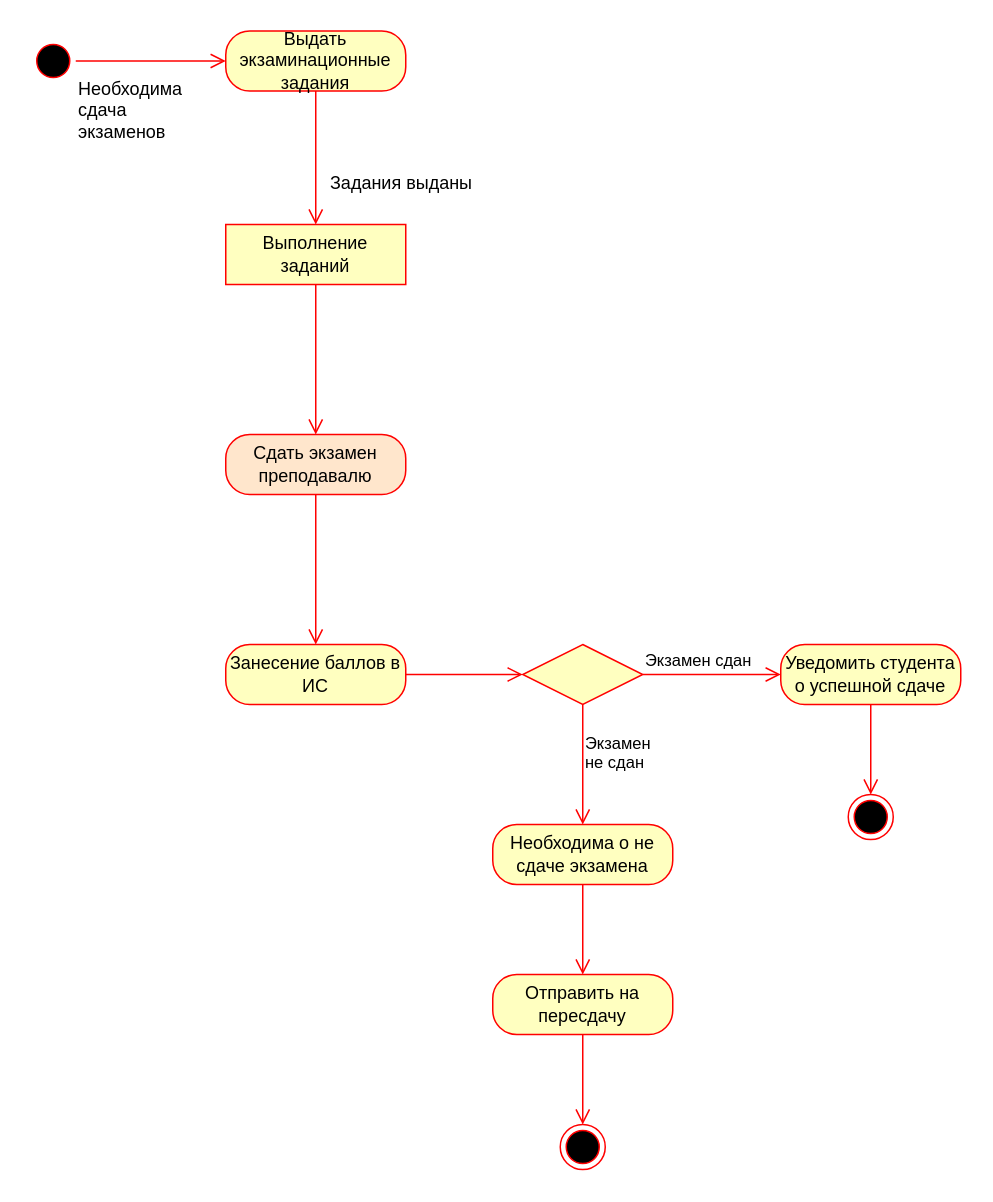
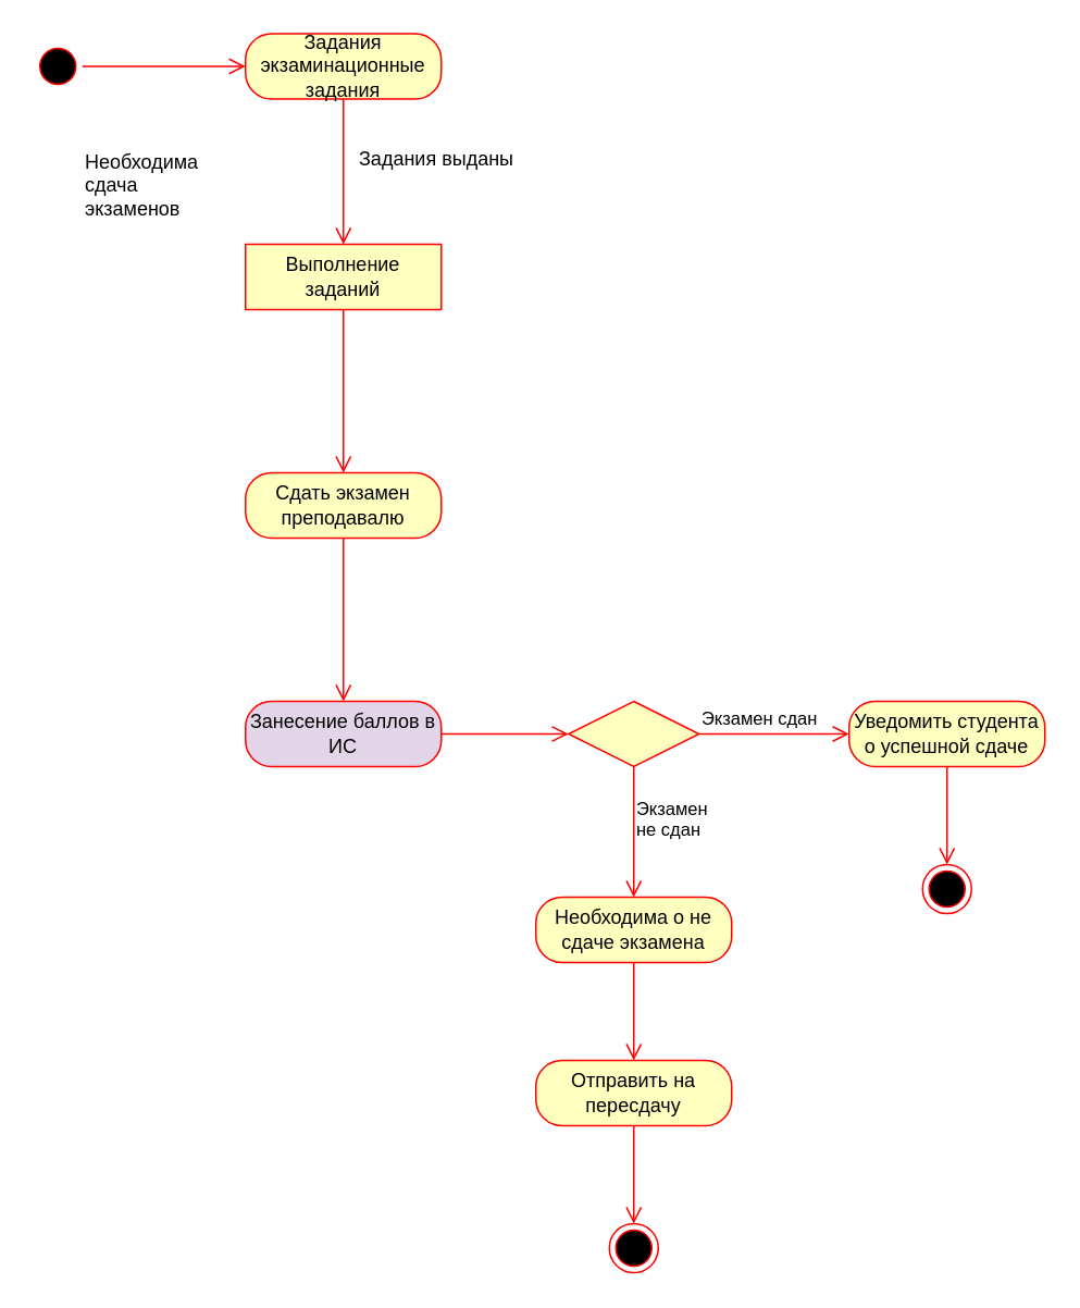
- <mxCell id="4" value="Выдать экзаминационные задания" style="rounded=1;whiteSpace=wrap;html=1;arcSize=40;fontColor=#000000;fillColor=#ffffc0;strokeColor=#ff0000;" vertex="1" parent="1"><mxGeometry x="150" y="20" width="120" height="40" as="geometry" /></mxCell>
+ <mxCell id="4" value="Задания экзаминационные задания" style="rounded=1;whiteSpace=wrap;html=1;arcSize=40;fontColor=#000000;fillColor=#ffffc0;strokeColor=#ff0000;" vertex="1" parent="1"><mxGeometry x="150" y="20" width="120" height="40" as="geometry" /></mxCell>
- <mxCell id="6" value="Необходима &lt;br&gt;сдача &lt;br&gt;экзаменов" style="text;html=1;resizable=0;points=[];autosize=1;align=left;verticalAlign=top;spacingTop=-4;" vertex="1" parent="1"><mxGeometry x="50" y="49" width="80" height="40" as="geometry" /></mxCell>
+ <mxCell id="6" value="Необходима &lt;br&gt;сдача &lt;br&gt;экзаменов" style="text;html=1;resizable=0;points=[];autosize=1;align=left;verticalAlign=top;spacingTop=-4;" vertex="1" parent="1"><mxGeometry x="50" y="89" width="80" height="40" as="geometry" /></mxCell>
- <mxCell id="7" value="Задания выданы" style="text;html=1;resizable=0;points=[];autosize=1;align=left;verticalAlign=top;spacingTop=-4;" vertex="1" parent="1"><mxGeometry x="218" y="112" width="110" height="20" as="geometry" /></mxCell>
+ <mxCell id="7" value="Задания выданы" style="text;html=1;resizable=0;points=[];autosize=1;align=left;verticalAlign=top;spacingTop=-4;" vertex="1" parent="1"><mxGeometry x="218" y="87" width="110" height="20" as="geometry" /></mxCell>
- <mxCell id="10" value="Сдать экзамен преподавалю" style="rounded=1;whiteSpace=wrap;html=1;arcSize=40;fontColor=#000000;fillColor=#ffe6cc;strokeColor=#ff0000;" vertex="1" parent="1"><mxGeometry x="150" y="289" width="120" height="40" as="geometry" /></mxCell>
+ <mxCell id="10" value="Сдать экзамен преподавалю" style="rounded=1;whiteSpace=wrap;html=1;arcSize=40;fontColor=#000000;fillColor=#ffffc0;strokeColor=#ff0000;" vertex="1" parent="1"><mxGeometry x="150" y="289" width="120" height="40" as="geometry" /></mxCell>
- <mxCell id="12" value="Занесение баллов в ИС" style="rounded=1;whiteSpace=wrap;html=1;arcSize=40;fontColor=#000000;fillColor=#ffffc0;strokeColor=#ff0000;" vertex="1" parent="1"><mxGeometry x="150" y="429" width="120" height="40" as="geometry" /></mxCell>
+ <mxCell id="12" value="Занесение баллов в ИС" style="rounded=1;whiteSpace=wrap;html=1;arcSize=40;fontColor=#000000;fillColor=#e1d5e7;strokeColor=#ff0000;" vertex="1" parent="1"><mxGeometry x="150" y="429" width="120" height="40" as="geometry" /></mxCell>
